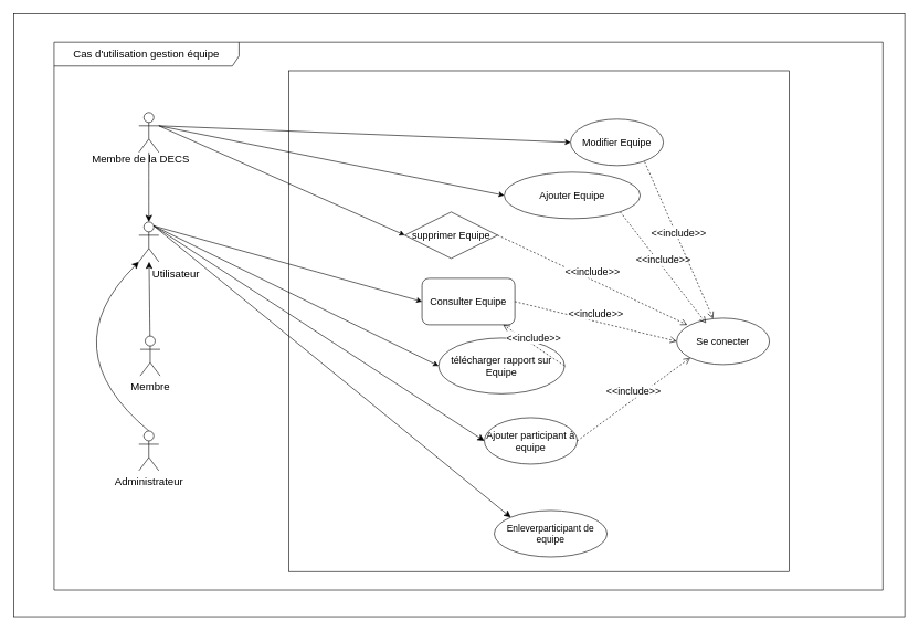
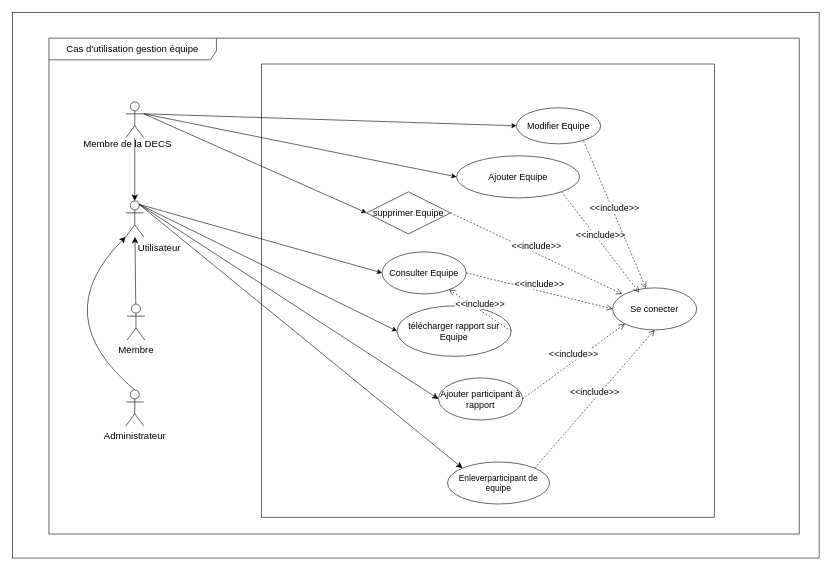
- <mxCell id="20" value="&lt;font style=&quot;font-size: 15px;&quot;&gt;Modifier Equipe&lt;/font&gt;" style="ellipse;whiteSpace=wrap;html=1;" parent="1" vertex="1"><mxGeometry x="860" y="179" width="140" height="70" as="geometry" /></mxCell>
+ <mxCell id="20" value="&lt;font style=&quot;font-size: 15px;&quot;&gt;Modifier Equipe&lt;/font&gt;" style="ellipse;whiteSpace=wrap;html=1;" parent="1" vertex="1"><mxGeometry x="860" y="179" width="140" height="60" as="geometry" /></mxCell>
- <mxCell id="16" value="&lt;font style=&quot;font-size: 15px;&quot;&gt;Consulter Equipe&lt;/font&gt;" style="whiteSpace=wrap;html=1;rounded=1;" parent="14" vertex="1"><mxGeometry x="555" y="356" width="140" height="70" as="geometry" /></mxCell>
+ <mxCell id="16" value="&lt;font style=&quot;font-size: 15px;&quot;&gt;Consulter Equipe&lt;/font&gt;" style="ellipse;whiteSpace=wrap;html=1;" parent="14" vertex="1"><mxGeometry x="555" y="356" width="140" height="70" as="geometry" /></mxCell>
+ <mxCell id="33" value="&lt;font style=&quot;font-size: 15px;&quot;&gt;&amp;lt;&amp;lt;include&amp;gt;&amp;gt;&lt;/font&gt;" style="html=1;verticalAlign=bottom;endArrow=open;dashed=1;endSize=8;curved=0;rounded=0;exitX=1;exitY=0;exitDx=0;exitDy=0;entryX=0.5;entryY=1;entryDx=0;entryDy=0;" parent="1" source="27" target="19" edge="1"><mxGeometry relative="1" as="geometry"><mxPoint x="820" y="639" as="sourcePoint" /><mxPoint x="740" y="639" as="targetPoint" /></mxGeometry></mxCell>
- <mxCell id="26" value="&lt;font style=&quot;font-size: 15px;&quot;&gt;Ajouter participant à equipe&lt;/font&gt;" style="ellipse;whiteSpace=wrap;html=1;" parent="1" vertex="1"><mxGeometry x="730" y="629" width="140" height="70" as="geometry" /></mxCell>
+ <mxCell id="26" value="&lt;font style=&quot;font-size: 15px;&quot;&gt;Ajouter participant à rapport&lt;/font&gt;" style="ellipse;whiteSpace=wrap;html=1;" parent="1" vertex="1"><mxGeometry x="730" y="629" width="140" height="70" as="geometry" /></mxCell>
